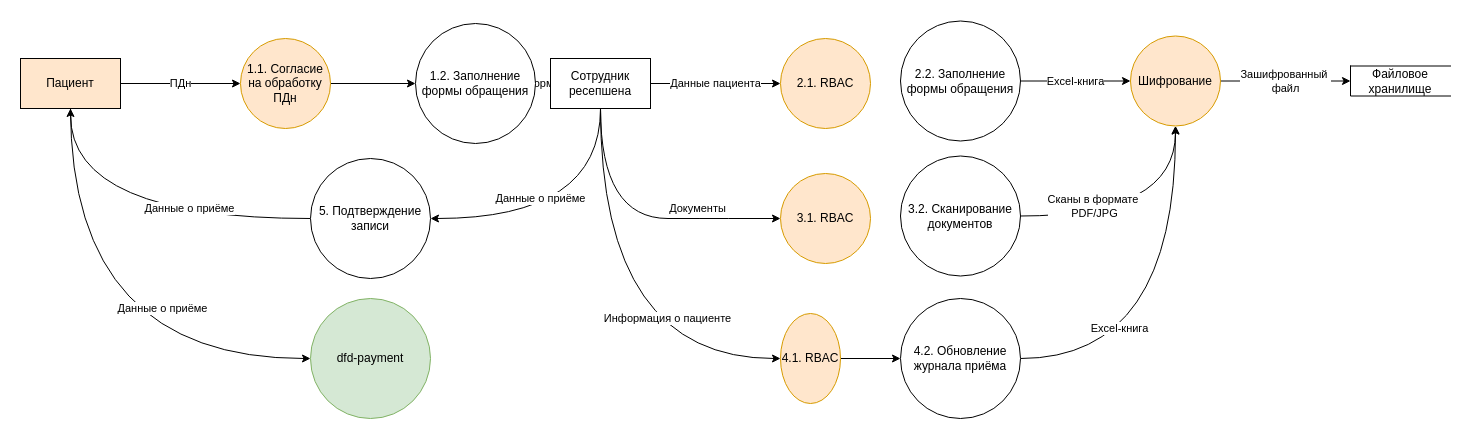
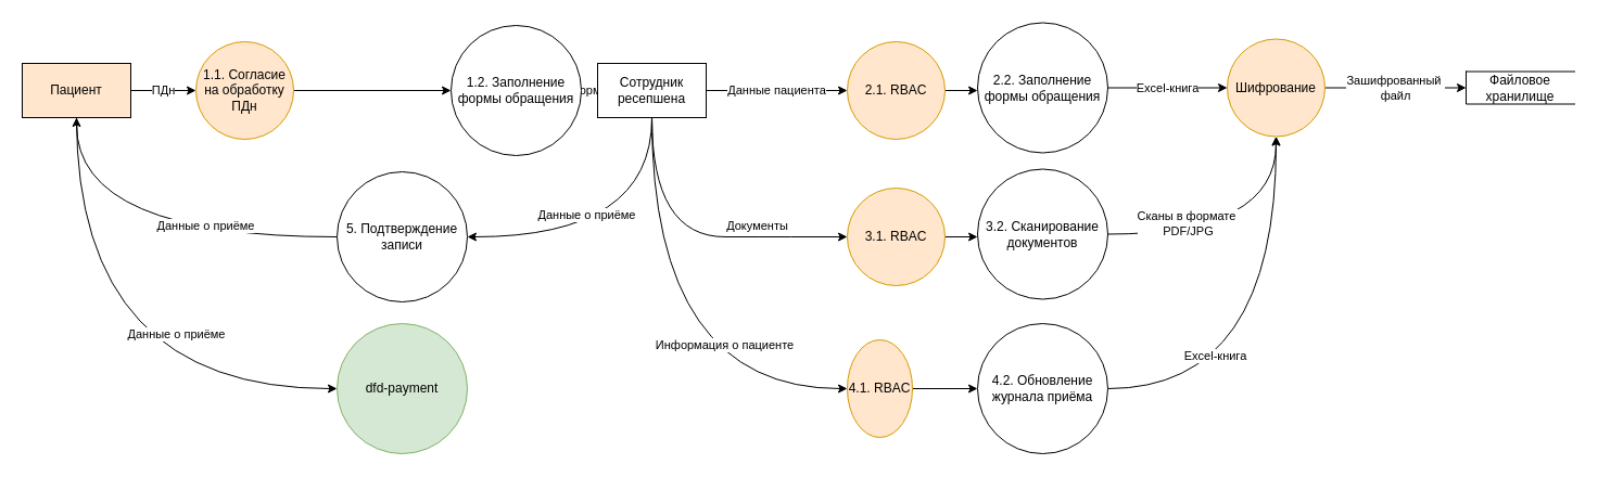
- <mxCell id="23" value="1.1. Согласие на обработку ПДн" style="ellipse;whiteSpace=wrap;html=1;aspect=fixed;fillColor=#ffe6cc;strokeColor=#d79b00;" vertex="1" parent="1"><mxGeometry x="240" y="38" width="90" height="90" as="geometry" /></mxCell>
+ <mxCell id="23" value="1.1. Согласие на обработку ПДн" style="ellipse;whiteSpace=wrap;html=1;aspect=fixed;fillColor=#ffe6cc;strokeColor=#d79b00;" vertex="1" parent="1"><mxGeometry x="180" y="38" width="90" height="90" as="geometry" /></mxCell>
+ <mxCell id="24" value="" style="edgeStyle=orthogonalEdgeStyle;rounded=0;orthogonalLoop=1;jettySize=auto;html=1;" edge="1" parent="1" source="25" target="13"><mxGeometry relative="1" as="geometry"><Array as="points"><mxPoint x="940" y="88" /><mxPoint x="940" y="88" /></Array></mxGeometry></mxCell>
+ <mxCell id="29" style="edgeStyle=orthogonalEdgeStyle;rounded=0;orthogonalLoop=1;jettySize=auto;html=1;" edge="1" parent="1" source="30" target="16"><mxGeometry relative="1" as="geometry"><Array as="points"><mxPoint x="920" y="218" /><mxPoint x="920" y="218" /></Array></mxGeometry></mxCell>
